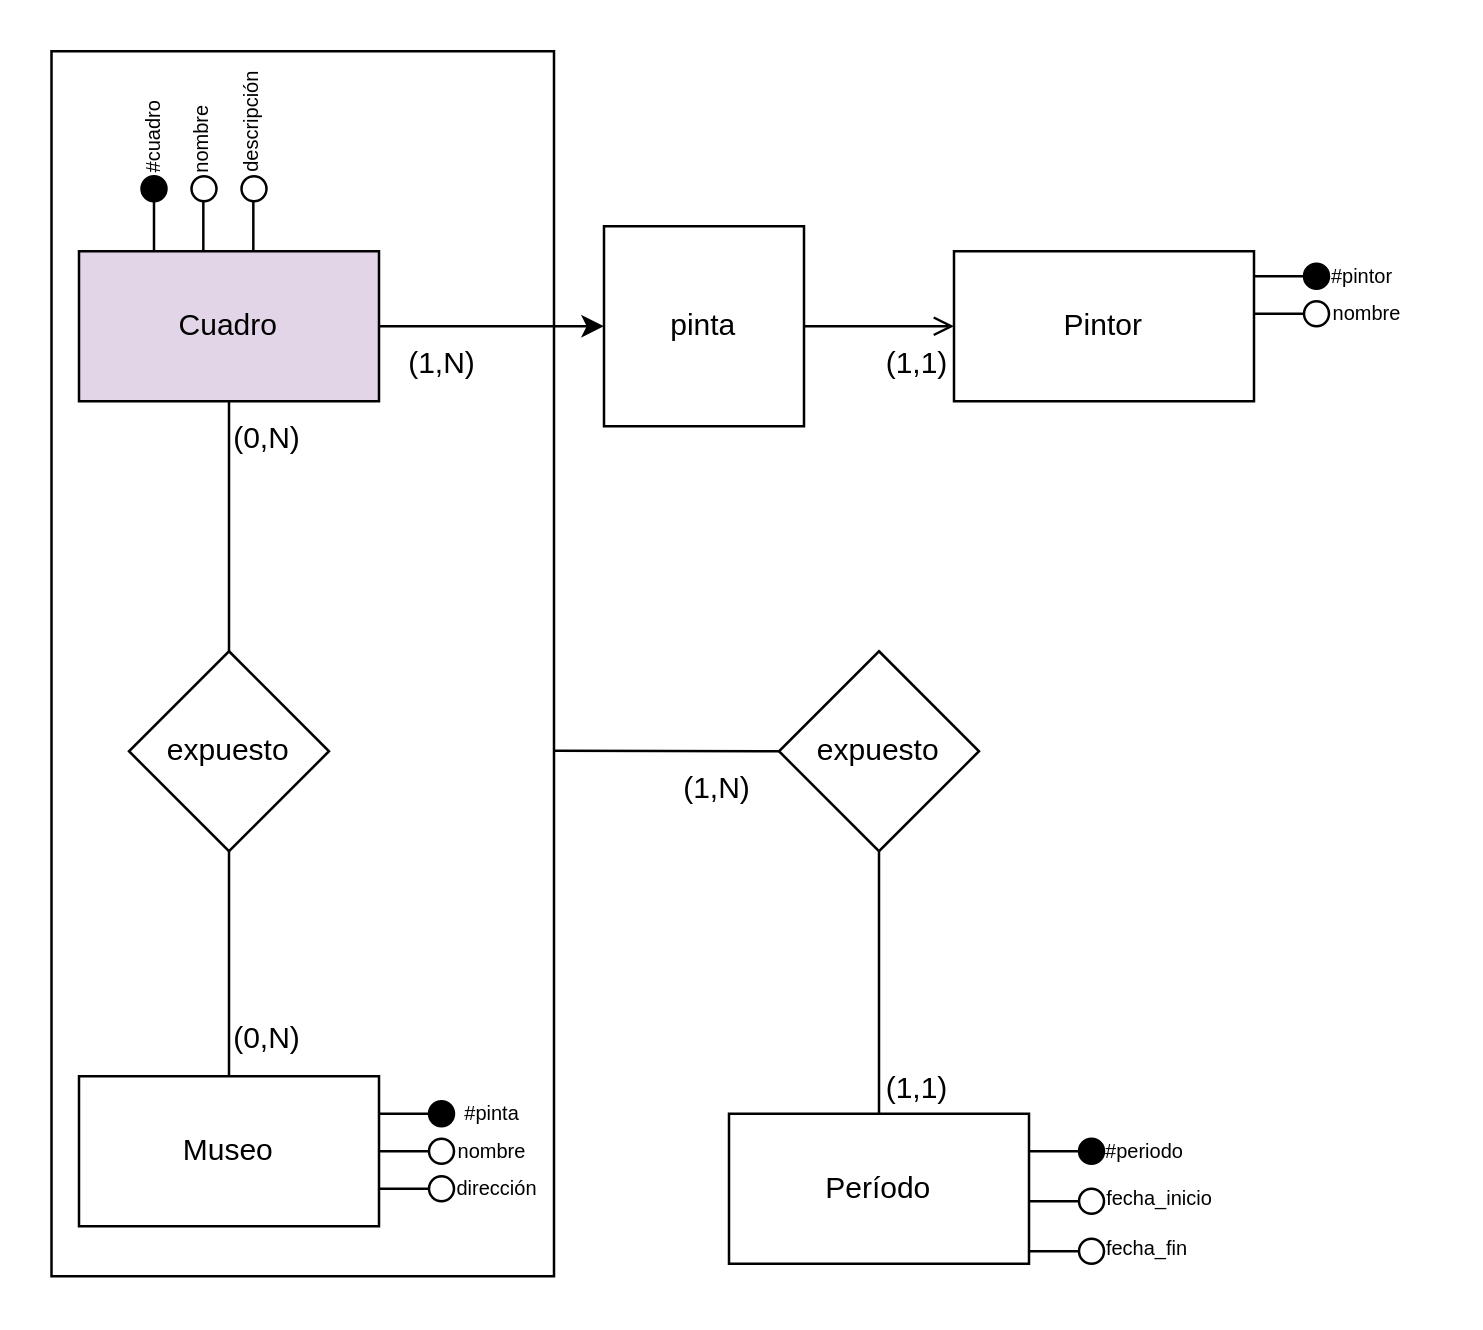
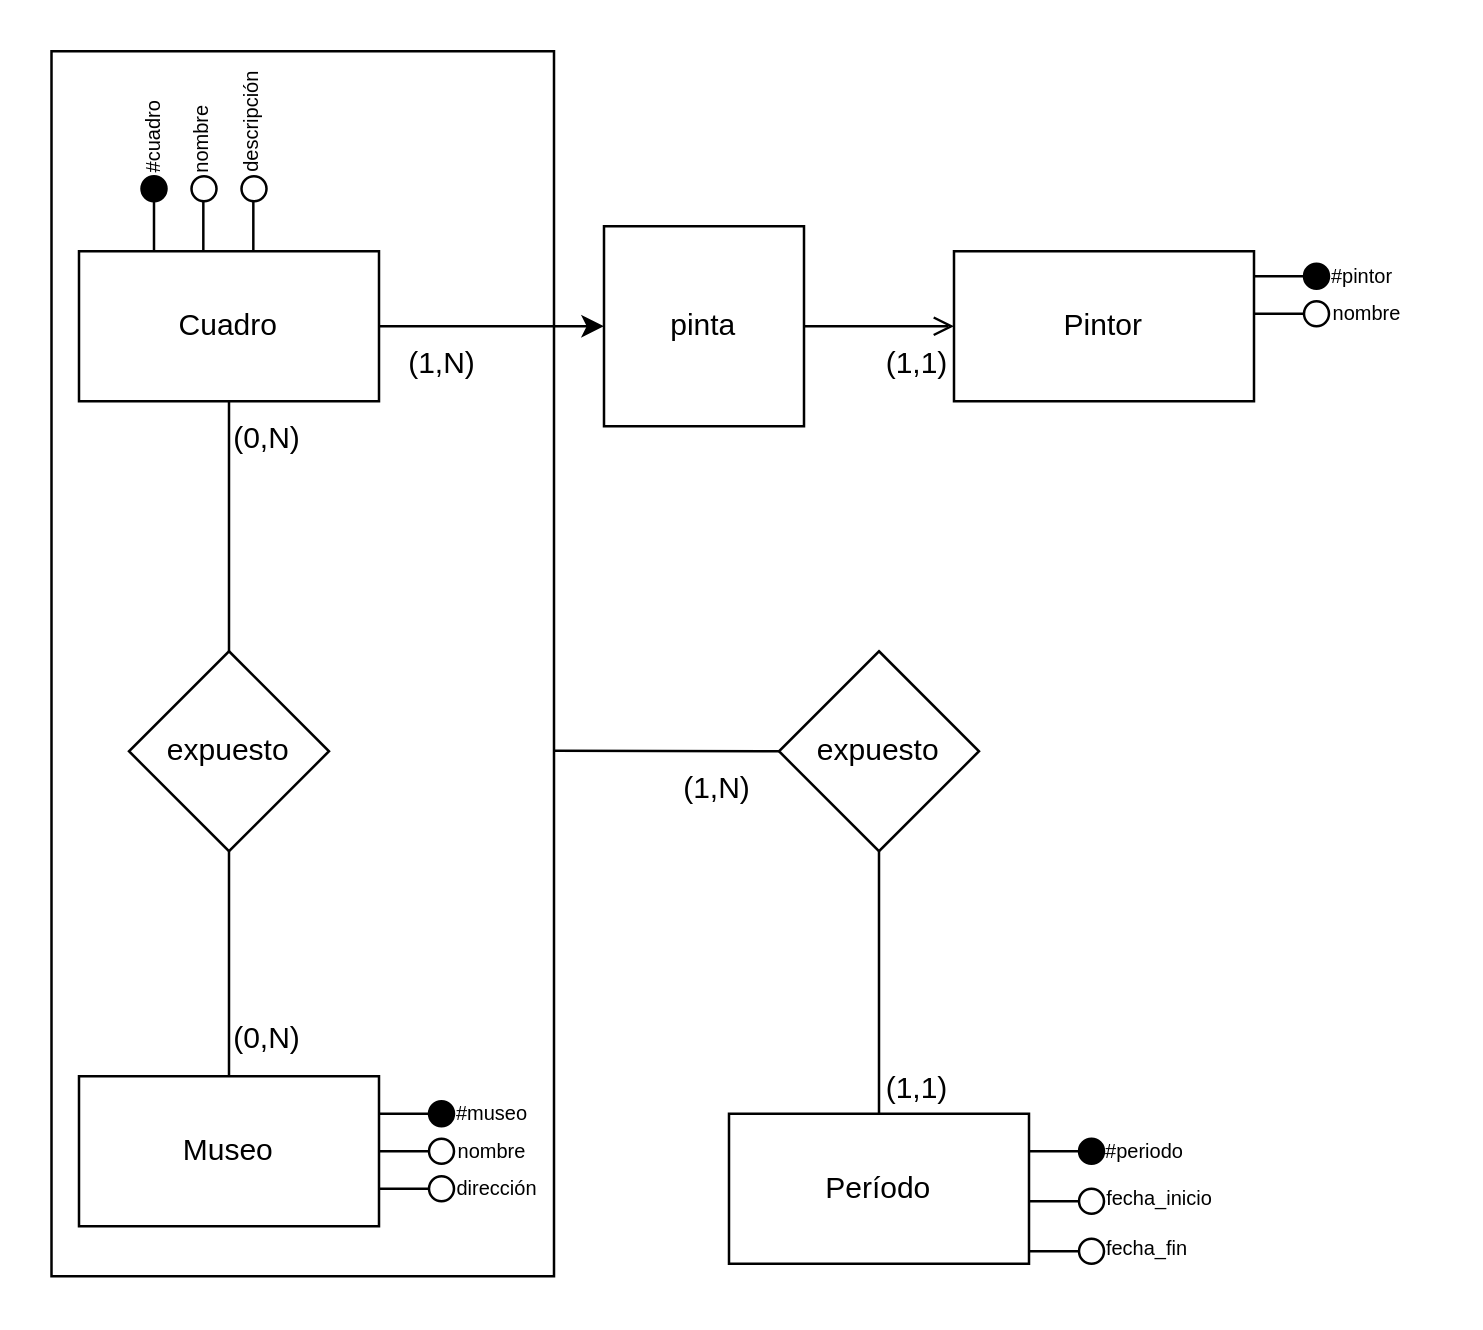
- <mxCell id="2" value="Cuadro" style="rounded=0;whiteSpace=wrap;html=1;fillColor=#e1d5e7;" parent="1" vertex="1"><mxGeometry x="31" y="100" width="120" height="60" as="geometry" /></mxCell>
+ <mxCell id="2" value="Cuadro" style="rounded=0;whiteSpace=wrap;html=1;" parent="1" vertex="1"><mxGeometry x="31" y="100" width="120" height="60" as="geometry" /></mxCell>
- <mxCell id="17" value="#pinta" style="text;html=1;align=center;verticalAlign=middle;resizable=0;points=[];autosize=1;strokeColor=none;fillColor=none;fontSize=8;" parent="1" vertex="1"><mxGeometry x="171" y="435" width="50" height="20" as="geometry" /></mxCell>
+ <mxCell id="17" value="#museo" style="text;html=1;align=center;verticalAlign=middle;resizable=0;points=[];autosize=1;strokeColor=none;fillColor=none;fontSize=8;" parent="1" vertex="1"><mxGeometry x="171" y="435" width="50" height="20" as="geometry" /></mxCell>
